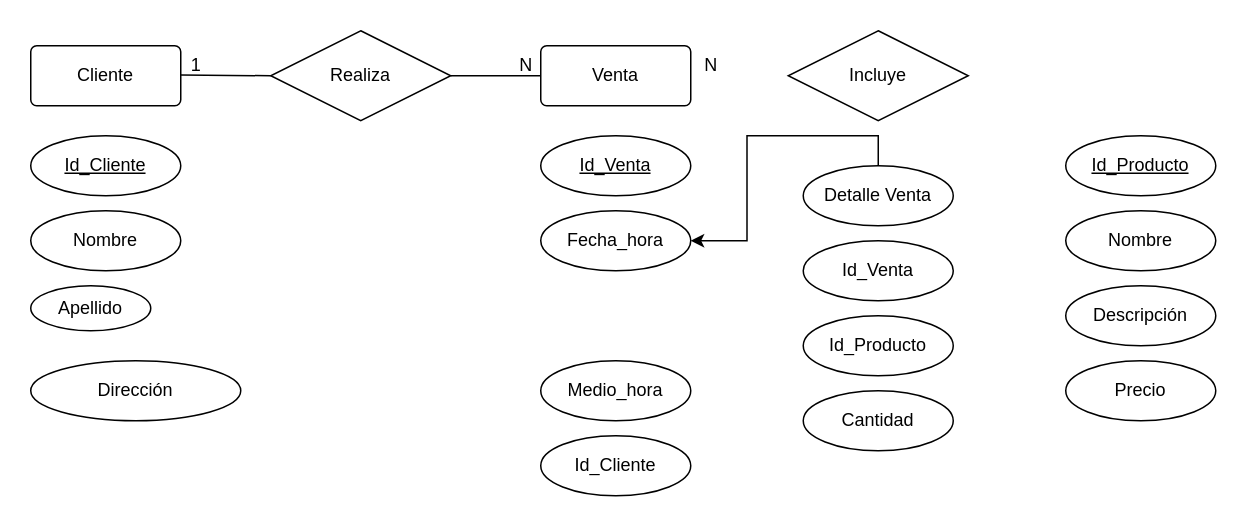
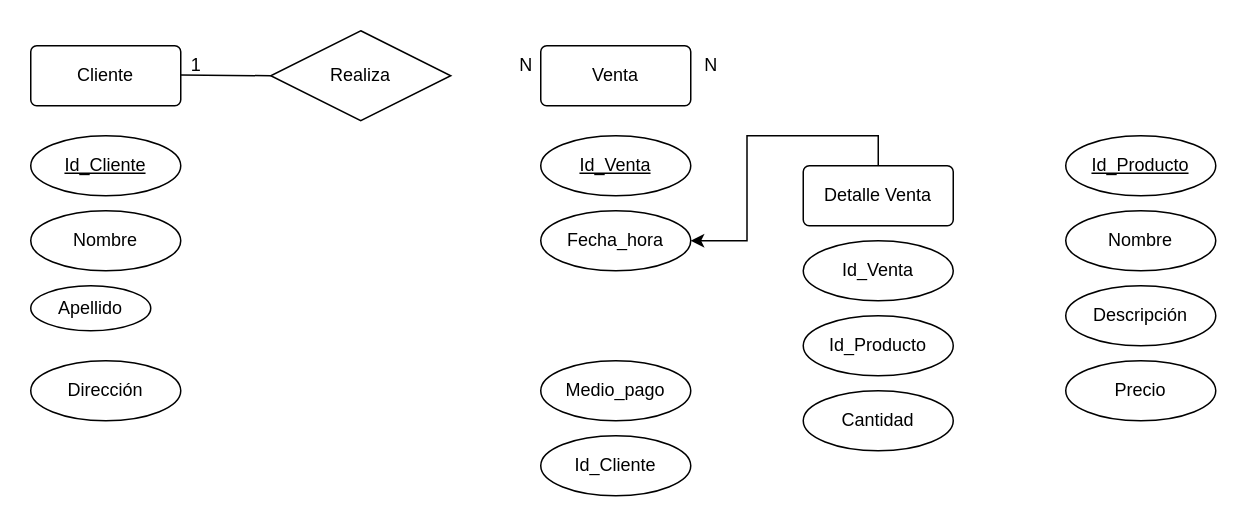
- <mxCell id="18" value="" style="endArrow=none;html=1;rounded=0;entryX=0;entryY=0.5;entryDx=0;entryDy=0;exitX=1;exitY=0.5;exitDx=0;exitDy=0;" edge="1" parent="1" source="16" target="2"><mxGeometry relative="1" as="geometry"><mxPoint x="130" y="59.5" as="sourcePoint" /><mxPoint x="190" y="60" as="targetPoint" /></mxGeometry></mxCell>
- <mxCell id="21" value="Incluye" style="shape=rhombus;perimeter=rhombusPerimeter;whiteSpace=wrap;html=1;align=center;" vertex="1" parent="1"><mxGeometry x="525" y="20" width="120" height="60" as="geometry" /></mxCell>
- <mxCell id="24" value="Detalle Venta" style="ellipse;arcSize=10;whiteSpace=wrap;html=1;align=center;" vertex="1" parent="1"><mxGeometry x="535" y="110" width="100" height="40" as="geometry" /></mxCell>
+ <mxCell id="24" value="Detalle Venta" style="rounded=1;arcSize=10;whiteSpace=wrap;html=1;align=center;" vertex="1" parent="1"><mxGeometry x="535" y="110" width="100" height="40" as="geometry" /></mxCell>
- <mxCell id="15" value="Dirección" style="ellipse;whiteSpace=wrap;html=1;align=center;" vertex="1" parent="1"><mxGeometry x="20" y="240" width="140" height="40" as="geometry" /></mxCell>
+ <mxCell id="15" value="Dirección" style="ellipse;whiteSpace=wrap;html=1;align=center;" vertex="1" parent="1"><mxGeometry x="20" y="240" width="100" height="40" as="geometry" /></mxCell>
- <mxCell id="6" value="Medio_hora" style="ellipse;whiteSpace=wrap;html=1;align=center;" vertex="1" parent="1"><mxGeometry x="360" y="240" width="100" height="40" as="geometry" /></mxCell>
+ <mxCell id="6" value="Medio_pago" style="ellipse;whiteSpace=wrap;html=1;align=center;" vertex="1" parent="1"><mxGeometry x="360" y="240" width="100" height="40" as="geometry" /></mxCell>
